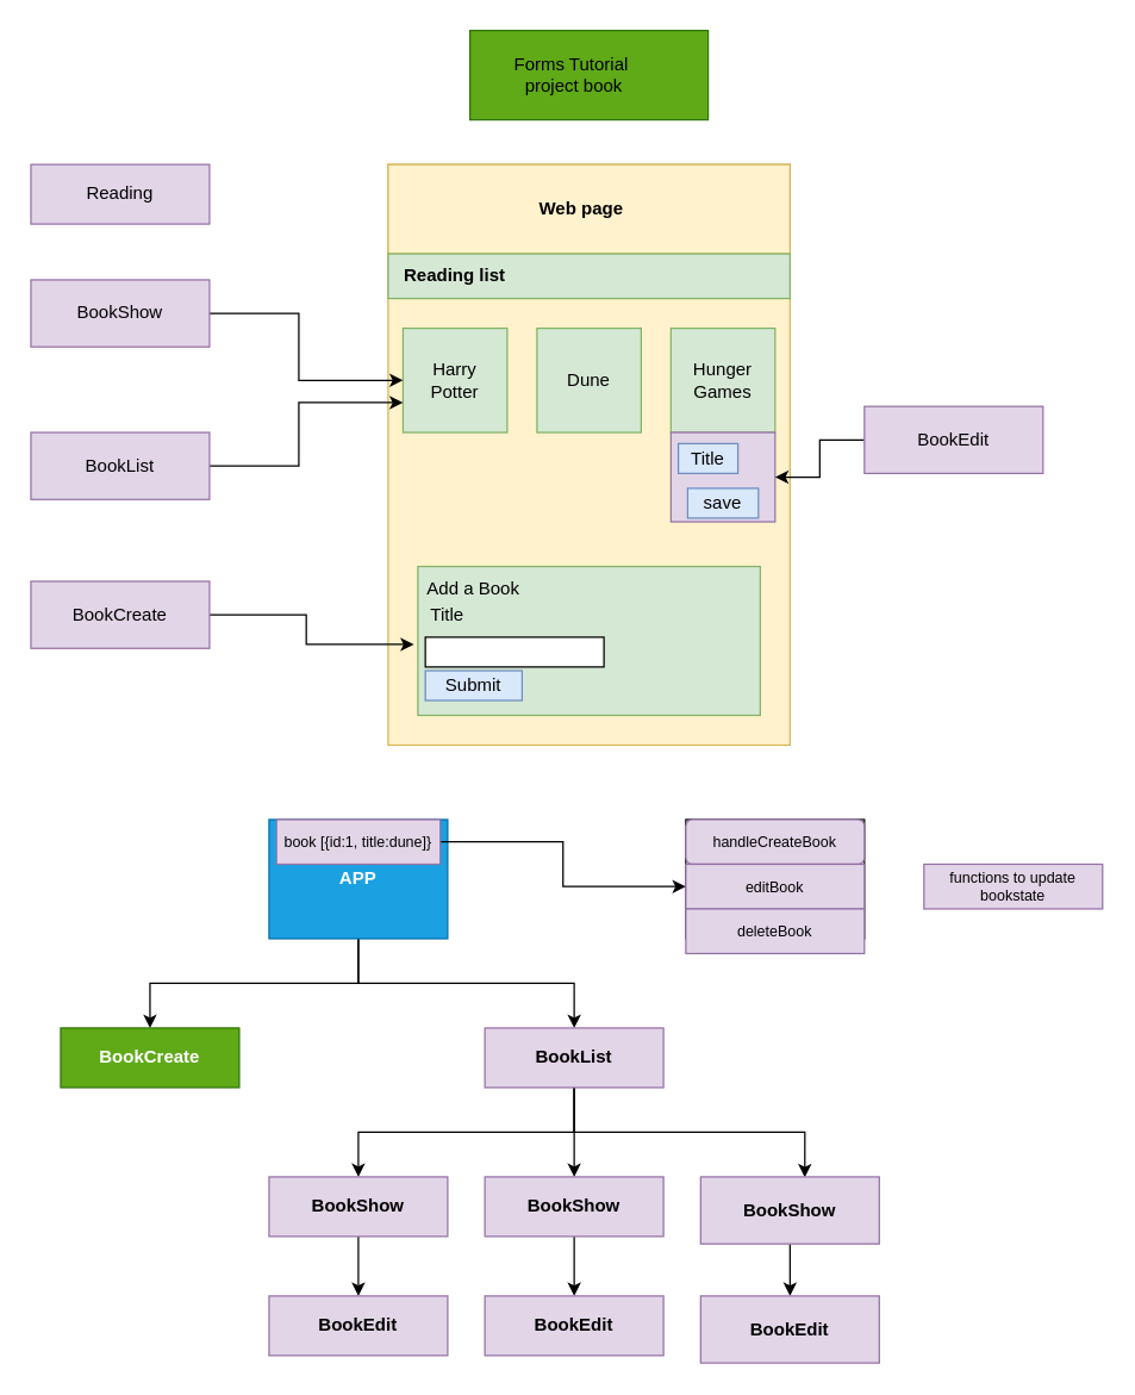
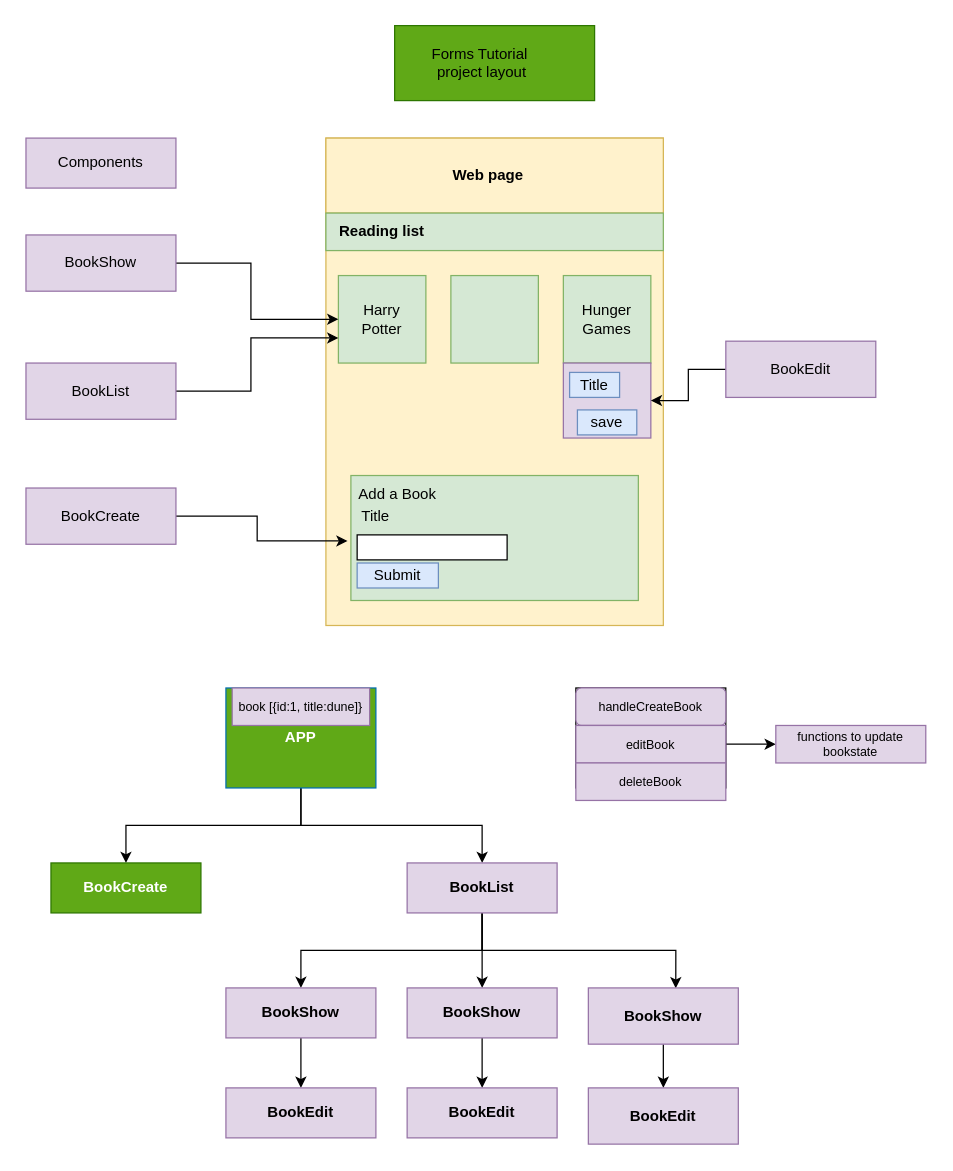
- <mxCell id="33" value="Forms Tutorial&amp;nbsp;&lt;br&gt;project book" style="text;html=1;strokeColor=none;fillColor=none;align=center;verticalAlign=middle;whiteSpace=wrap;rounded=0;" vertex="1" parent="1"><mxGeometry x="330" y="35" width="110" height="30" as="geometry" /></mxCell>
+ <mxCell id="33" value="Forms Tutorial&amp;nbsp;&lt;br&gt;project layout" style="text;html=1;strokeColor=none;fillColor=none;align=center;verticalAlign=middle;whiteSpace=wrap;rounded=0;" vertex="1" parent="1"><mxGeometry x="330" y="35" width="110" height="30" as="geometry" /></mxCell>
- <mxCell id="13" value="Reading" style="rounded=0;whiteSpace=wrap;html=1;fillColor=#e1d5e7;strokeColor=#9673a6;" vertex="1" parent="1"><mxGeometry x="20" y="110" width="120" height="40" as="geometry" /></mxCell>
+ <mxCell id="13" value="Components" style="rounded=0;whiteSpace=wrap;html=1;fillColor=#e1d5e7;strokeColor=#9673a6;" vertex="1" parent="1"><mxGeometry x="20" y="110" width="120" height="40" as="geometry" /></mxCell>
- <mxCell id="11" value="Dune" style="text;html=1;strokeColor=none;fillColor=none;align=center;verticalAlign=middle;whiteSpace=wrap;rounded=0;" vertex="1" parent="1"><mxGeometry x="365" y="240" width="60" height="30" as="geometry" /></mxCell>
- <mxCell id="51" style="edgeStyle=orthogonalEdgeStyle;rounded=0;orthogonalLoop=1;jettySize=auto;html=1;exitX=1;exitY=0.5;exitDx=0;exitDy=0;entryX=0;entryY=0.5;entryDx=0;entryDy=0;fontSize=10;" edge="1" parent="1" source="52" target="58"><mxGeometry relative="1" as="geometry" /></mxCell>
- <mxCell id="36" value="APP" style="rounded=0;whiteSpace=wrap;html=1;fontStyle=1;fillColor=#1ba1e2;fontColor=#ffffff;strokeColor=#006EAF;" vertex="1" parent="1"><mxGeometry x="180" y="550" width="120" height="80" as="geometry" /></mxCell>
+ <mxCell id="36" value="APP" style="rounded=0;whiteSpace=wrap;html=1;fontStyle=1;fillColor=#60a917;fontColor=#ffffff;strokeColor=#006EAF;" vertex="1" parent="1"><mxGeometry x="180" y="550" width="120" height="80" as="geometry" /></mxCell>
+ <mxCell id="57" style="edgeStyle=orthogonalEdgeStyle;rounded=0;orthogonalLoop=1;jettySize=auto;html=1;exitX=1;exitY=0.5;exitDx=0;exitDy=0;fontSize=10;" edge="1" parent="1" source="58" target="60"><mxGeometry relative="1" as="geometry" /></mxCell>
